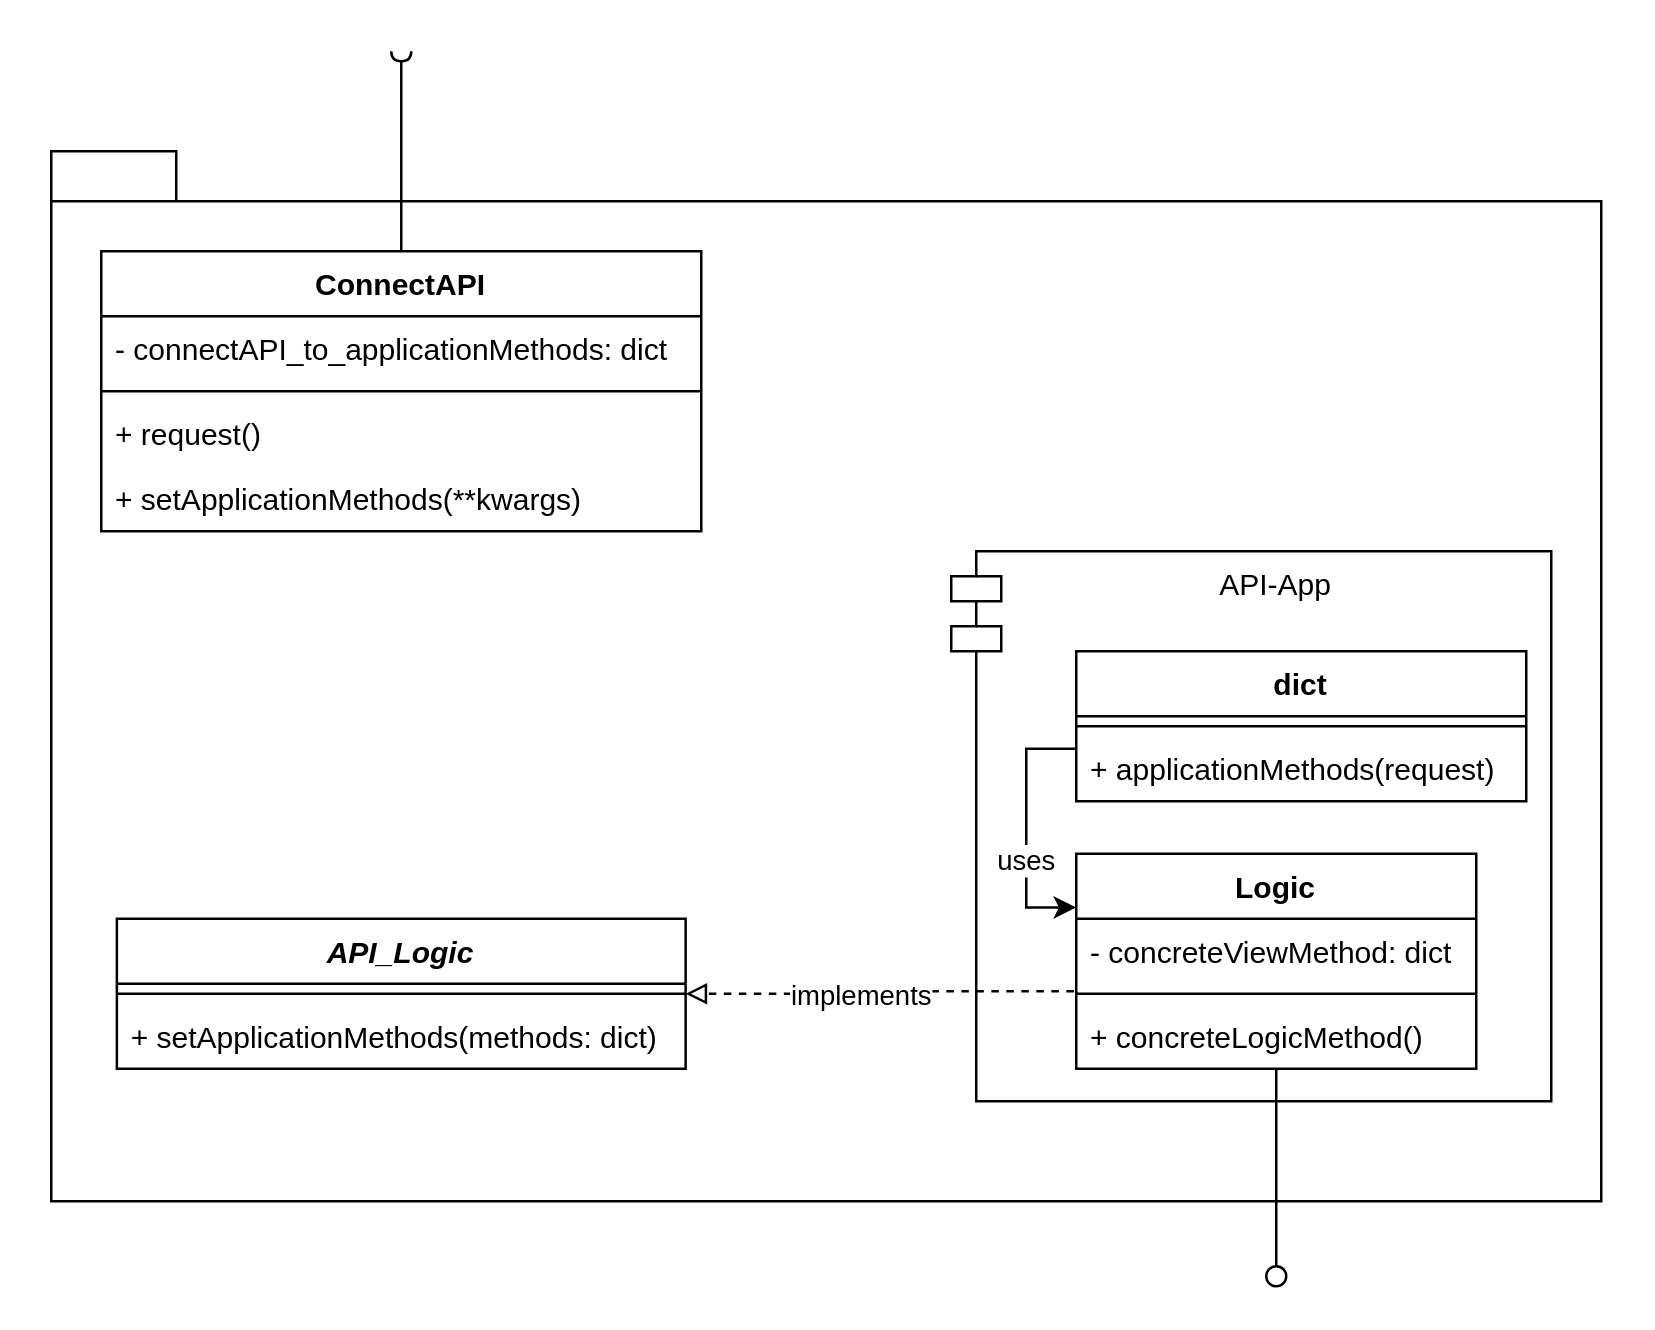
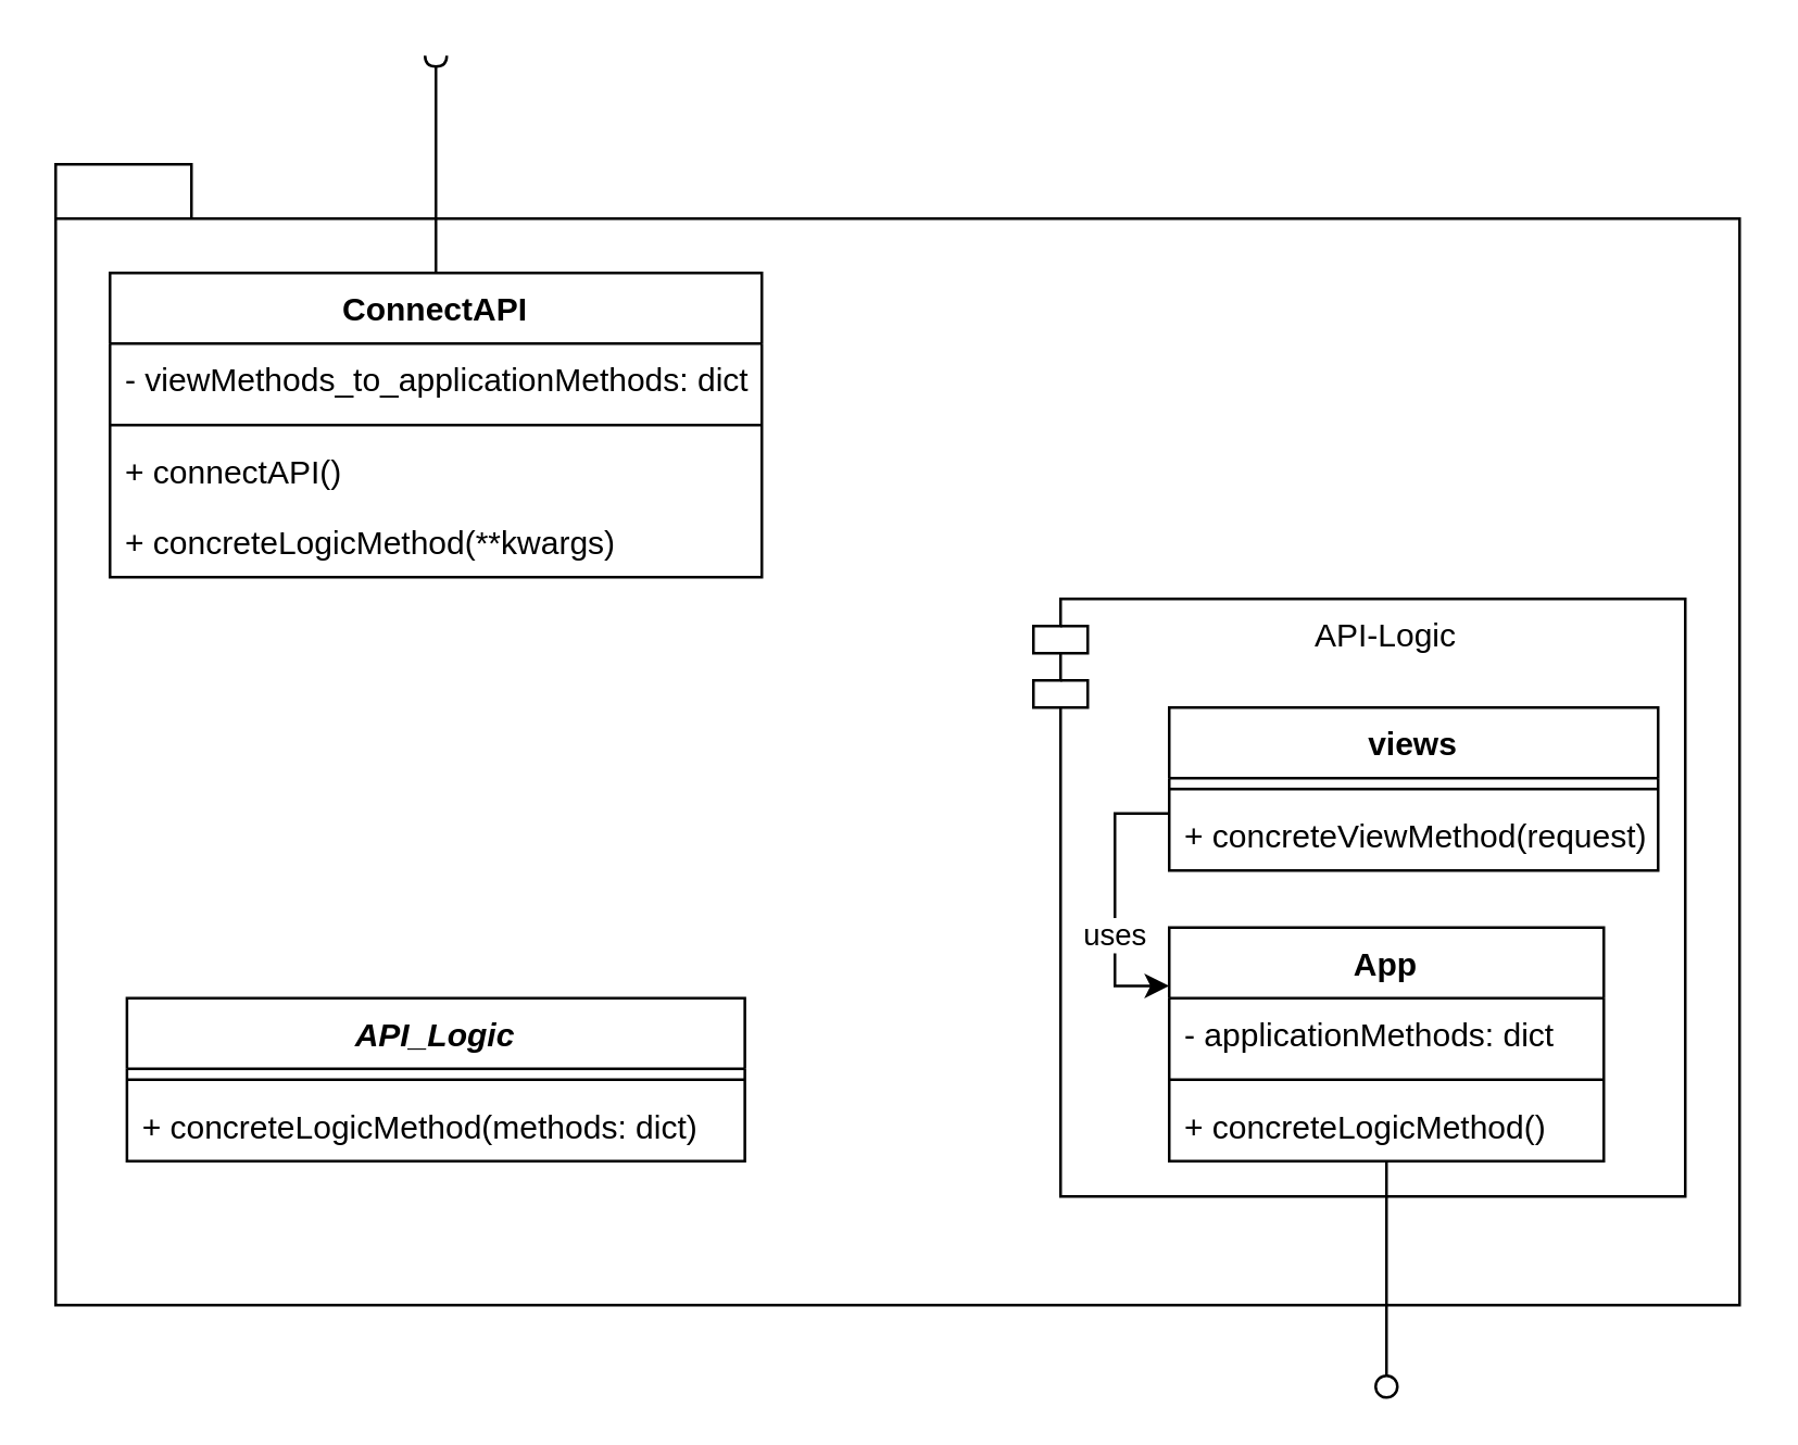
- <mxCell id="5" value="- connectAPI_to_applicationMethods: dict" style="text;strokeColor=none;fillColor=none;align=left;verticalAlign=top;spacingLeft=4;spacingRight=4;overflow=hidden;rotatable=0;points=[[0,0.5],[1,0.5]];portConstraint=eastwest;" vertex="1" parent="4"><mxGeometry y="26" width="240" height="26" as="geometry" /></mxCell>
+ <mxCell id="5" value="- viewMethods_to_applicationMethods: dict" style="text;strokeColor=none;fillColor=none;align=left;verticalAlign=top;spacingLeft=4;spacingRight=4;overflow=hidden;rotatable=0;points=[[0,0.5],[1,0.5]];portConstraint=eastwest;" vertex="1" parent="4"><mxGeometry y="26" width="240" height="26" as="geometry" /></mxCell>
- <mxCell id="7" value="+ request()" style="text;strokeColor=none;fillColor=none;align=left;verticalAlign=top;spacingLeft=4;spacingRight=4;overflow=hidden;rotatable=0;points=[[0,0.5],[1,0.5]];portConstraint=eastwest;fontStyle=0" vertex="1" parent="4"><mxGeometry y="60" width="240" height="26" as="geometry" /></mxCell>
+ <mxCell id="7" value="+ connectAPI()" style="text;strokeColor=none;fillColor=none;align=left;verticalAlign=top;spacingLeft=4;spacingRight=4;overflow=hidden;rotatable=0;points=[[0,0.5],[1,0.5]];portConstraint=eastwest;fontStyle=0" vertex="1" parent="4"><mxGeometry y="60" width="240" height="26" as="geometry" /></mxCell>
- <mxCell id="8" value="+ setApplicationMethods(**kwargs)" style="text;strokeColor=none;fillColor=none;align=left;verticalAlign=top;spacingLeft=4;spacingRight=4;overflow=hidden;rotatable=0;points=[[0,0.5],[1,0.5]];portConstraint=eastwest;fontStyle=0" vertex="1" parent="4"><mxGeometry y="86" width="240" height="26" as="geometry" /></mxCell>
+ <mxCell id="8" value="+ concreteLogicMethod(**kwargs)" style="text;strokeColor=none;fillColor=none;align=left;verticalAlign=top;spacingLeft=4;spacingRight=4;overflow=hidden;rotatable=0;points=[[0,0.5],[1,0.5]];portConstraint=eastwest;fontStyle=0" vertex="1" parent="4"><mxGeometry y="86" width="240" height="26" as="geometry" /></mxCell>
- <mxCell id="3" value="API-App" style="shape=module;align=left;spacingLeft=20;align=center;verticalAlign=top;" vertex="1" parent="1"><mxGeometry x="380" y="220" width="240" height="220" as="geometry" /></mxCell>
+ <mxCell id="3" value="API-Logic" style="shape=module;align=left;spacingLeft=20;align=center;verticalAlign=top;" vertex="1" parent="1"><mxGeometry x="380" y="220" width="240" height="220" as="geometry" /></mxCell>
- <mxCell id="12" value="dict" style="swimlane;fontStyle=1;align=center;verticalAlign=top;childLayout=stackLayout;horizontal=1;startSize=26;horizontalStack=0;resizeParent=1;resizeParentMax=0;resizeLast=0;collapsible=1;marginBottom=0;" vertex="1" parent="1"><mxGeometry x="430" y="260" width="180" height="60" as="geometry" /></mxCell>
+ <mxCell id="12" value="views" style="swimlane;fontStyle=1;align=center;verticalAlign=top;childLayout=stackLayout;horizontal=1;startSize=26;horizontalStack=0;resizeParent=1;resizeParentMax=0;resizeLast=0;collapsible=1;marginBottom=0;" vertex="1" parent="1"><mxGeometry x="430" y="260" width="180" height="60" as="geometry" /></mxCell>
- <mxCell id="14" value="+ applicationMethods(request)" style="text;strokeColor=none;fillColor=none;align=left;verticalAlign=top;spacingLeft=4;spacingRight=4;overflow=hidden;rotatable=0;points=[[0,0.5],[1,0.5]];portConstraint=eastwest;" vertex="1" parent="12"><mxGeometry y="34" width="180" height="26" as="geometry" /></mxCell>
+ <mxCell id="14" value="+ concreteViewMethod(request)" style="text;strokeColor=none;fillColor=none;align=left;verticalAlign=top;spacingLeft=4;spacingRight=4;overflow=hidden;rotatable=0;points=[[0,0.5],[1,0.5]];portConstraint=eastwest;" vertex="1" parent="12"><mxGeometry y="34" width="180" height="26" as="geometry" /></mxCell>
- <mxCell id="17" value="Logic" style="swimlane;fontStyle=1;align=center;verticalAlign=top;childLayout=stackLayout;horizontal=1;startSize=26;horizontalStack=0;resizeParent=1;resizeParentMax=0;resizeLast=0;collapsible=1;marginBottom=0;" vertex="1" parent="1"><mxGeometry x="430" y="341" width="160" height="86" as="geometry" /></mxCell>
+ <mxCell id="17" value="App" style="swimlane;fontStyle=1;align=center;verticalAlign=top;childLayout=stackLayout;horizontal=1;startSize=26;horizontalStack=0;resizeParent=1;resizeParentMax=0;resizeLast=0;collapsible=1;marginBottom=0;" vertex="1" parent="1"><mxGeometry x="430" y="341" width="160" height="86" as="geometry" /></mxCell>
- <mxCell id="18" value="- concreteViewMethod: dict" style="text;strokeColor=none;fillColor=none;align=left;verticalAlign=top;spacingLeft=4;spacingRight=4;overflow=hidden;rotatable=0;points=[[0,0.5],[1,0.5]];portConstraint=eastwest;" vertex="1" parent="17"><mxGeometry y="26" width="160" height="26" as="geometry" /></mxCell>
+ <mxCell id="18" value="- applicationMethods: dict" style="text;strokeColor=none;fillColor=none;align=left;verticalAlign=top;spacingLeft=4;spacingRight=4;overflow=hidden;rotatable=0;points=[[0,0.5],[1,0.5]];portConstraint=eastwest;" vertex="1" parent="17"><mxGeometry y="26" width="160" height="26" as="geometry" /></mxCell>
- <mxCell id="21" style="edgeStyle=orthogonalEdgeStyle;rounded=0;orthogonalLoop=1;jettySize=auto;html=1;dashed=1;endArrow=block;endFill=0;exitX=-0.006;exitY=-0.192;exitDx=0;exitDy=0;exitPerimeter=0;" edge="1" parent="1" source="20" target="9"><mxGeometry relative="1" as="geometry"><mxPoint x="265" y="401" as="targetPoint" /></mxGeometry></mxCell>
- <mxCell id="22" value="implements" style="edgeLabel;html=1;align=center;verticalAlign=middle;resizable=0;points=[];" vertex="1" connectable="0" parent="21"><mxGeometry x="0.107" y="2" relative="1" as="geometry"><mxPoint y="-2" as="offset" /></mxGeometry></mxCell>
- <mxCell id="11" value="+ setApplicationMethods(methods: dict)" style="text;strokeColor=none;fillColor=none;align=left;verticalAlign=top;spacingLeft=4;spacingRight=4;overflow=hidden;rotatable=0;points=[[0,0.5],[1,0.5]];portConstraint=eastwest;" vertex="1" parent="9"><mxGeometry y="34" width="227.5" height="26" as="geometry" /></mxCell>
+ <mxCell id="11" value="+ concreteLogicMethod(methods: dict)" style="text;strokeColor=none;fillColor=none;align=left;verticalAlign=top;spacingLeft=4;spacingRight=4;overflow=hidden;rotatable=0;points=[[0,0.5],[1,0.5]];portConstraint=eastwest;" vertex="1" parent="9"><mxGeometry y="34" width="227.5" height="26" as="geometry" /></mxCell>
